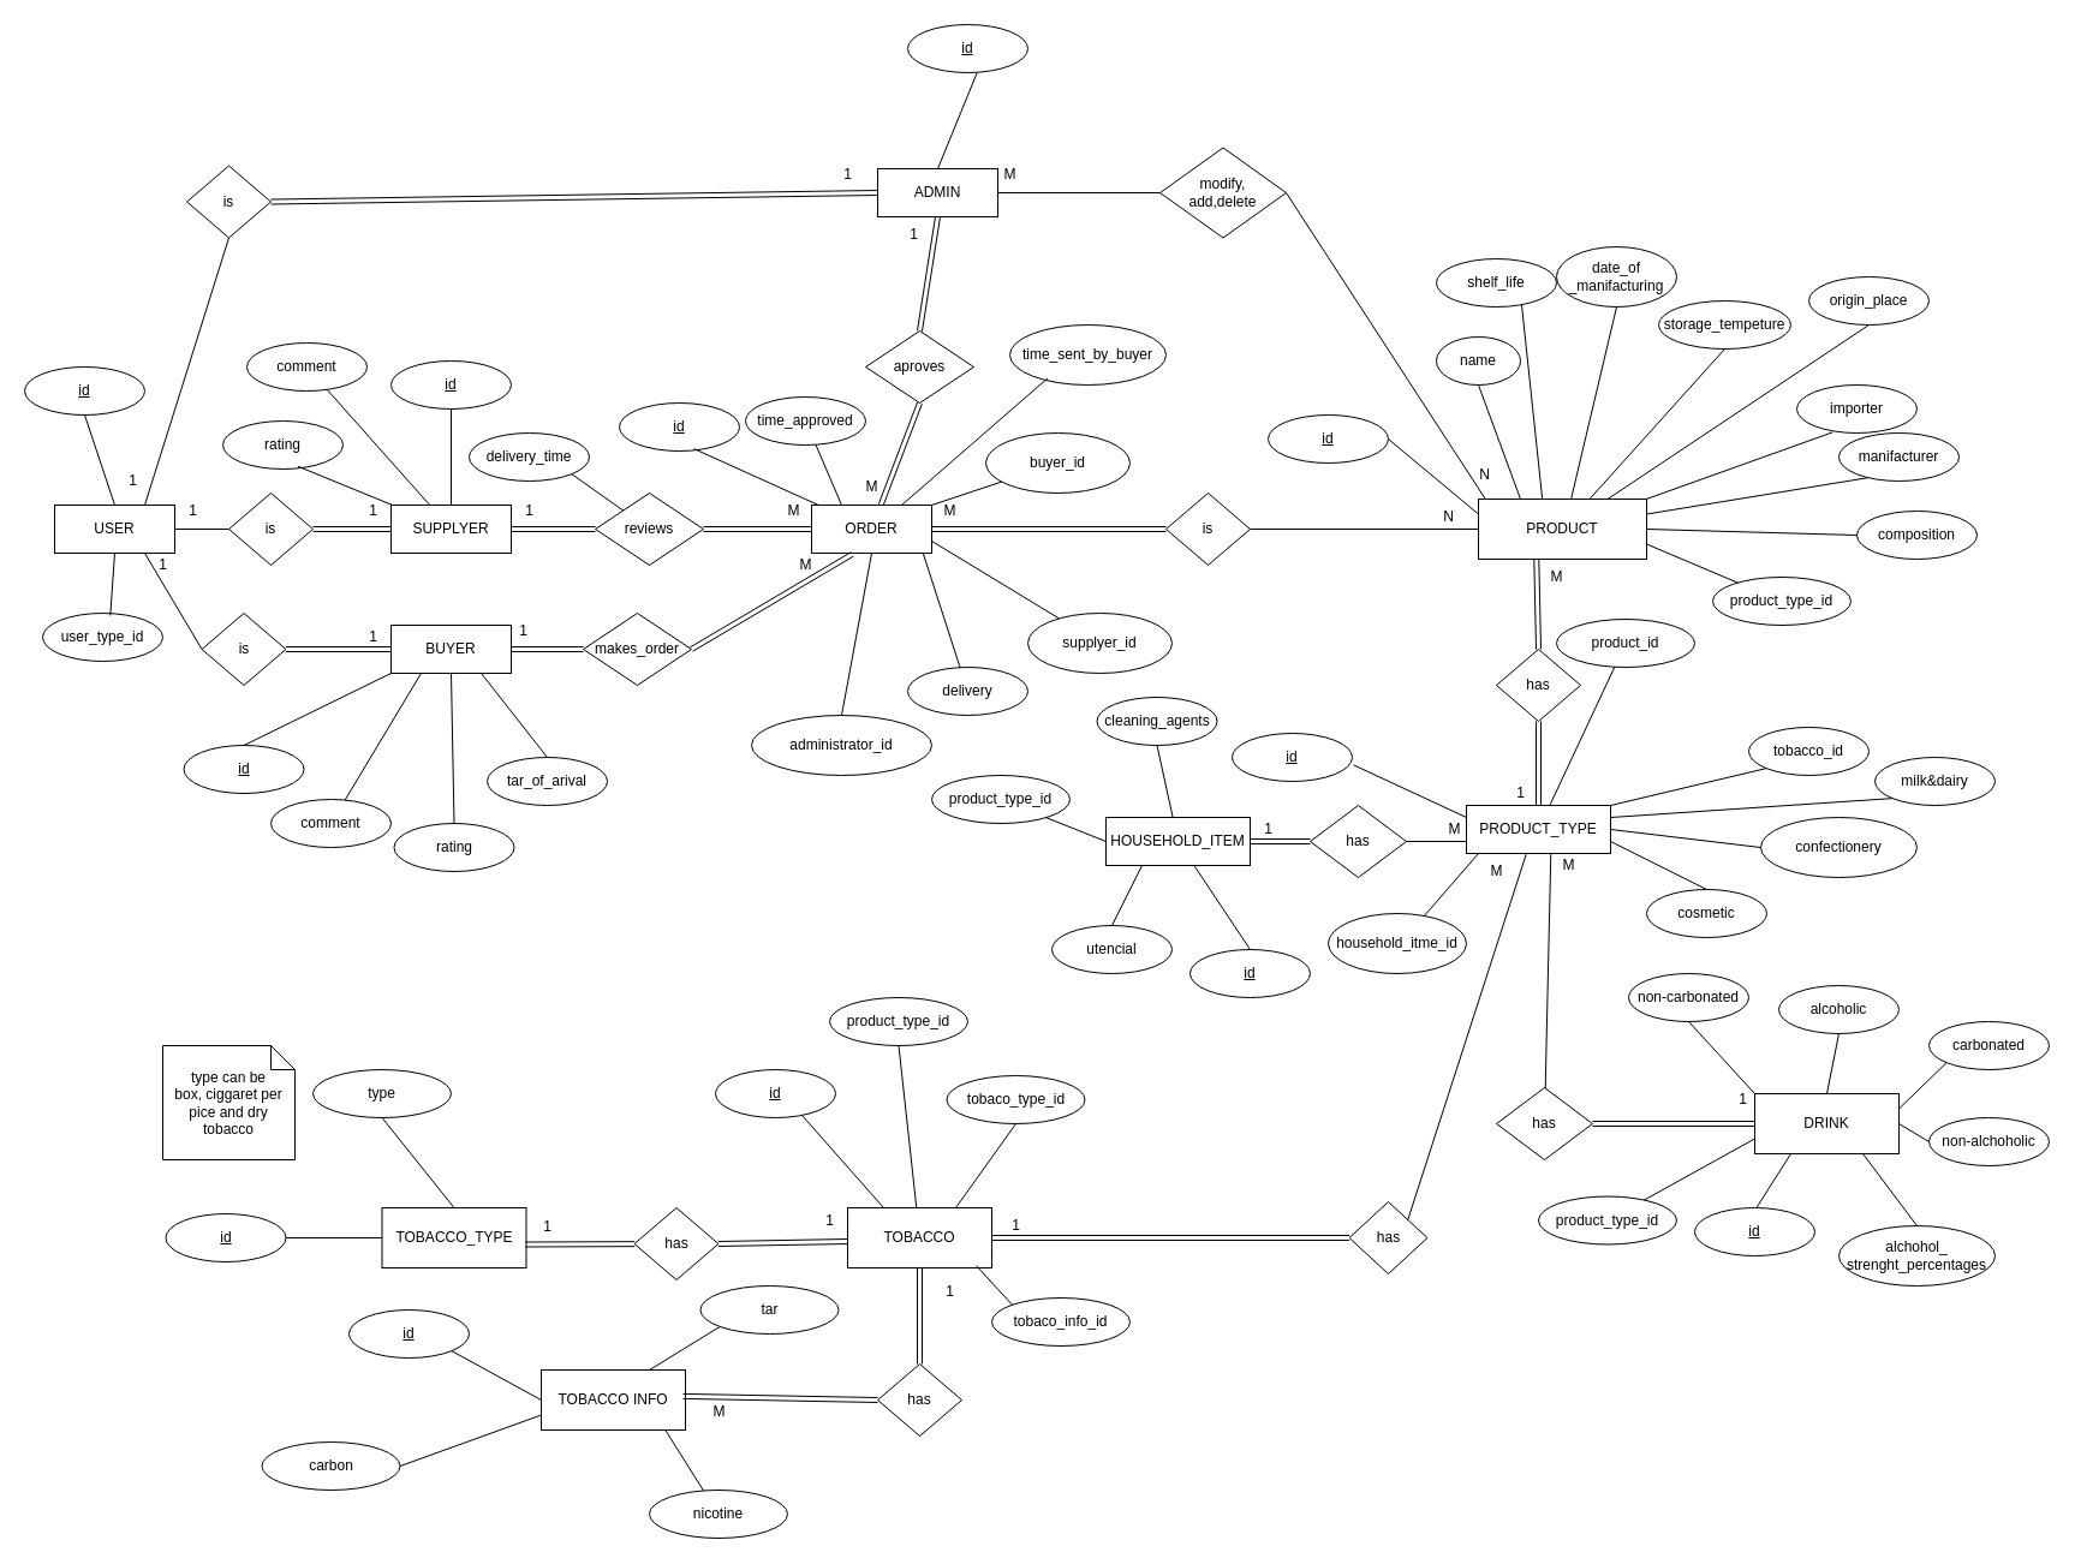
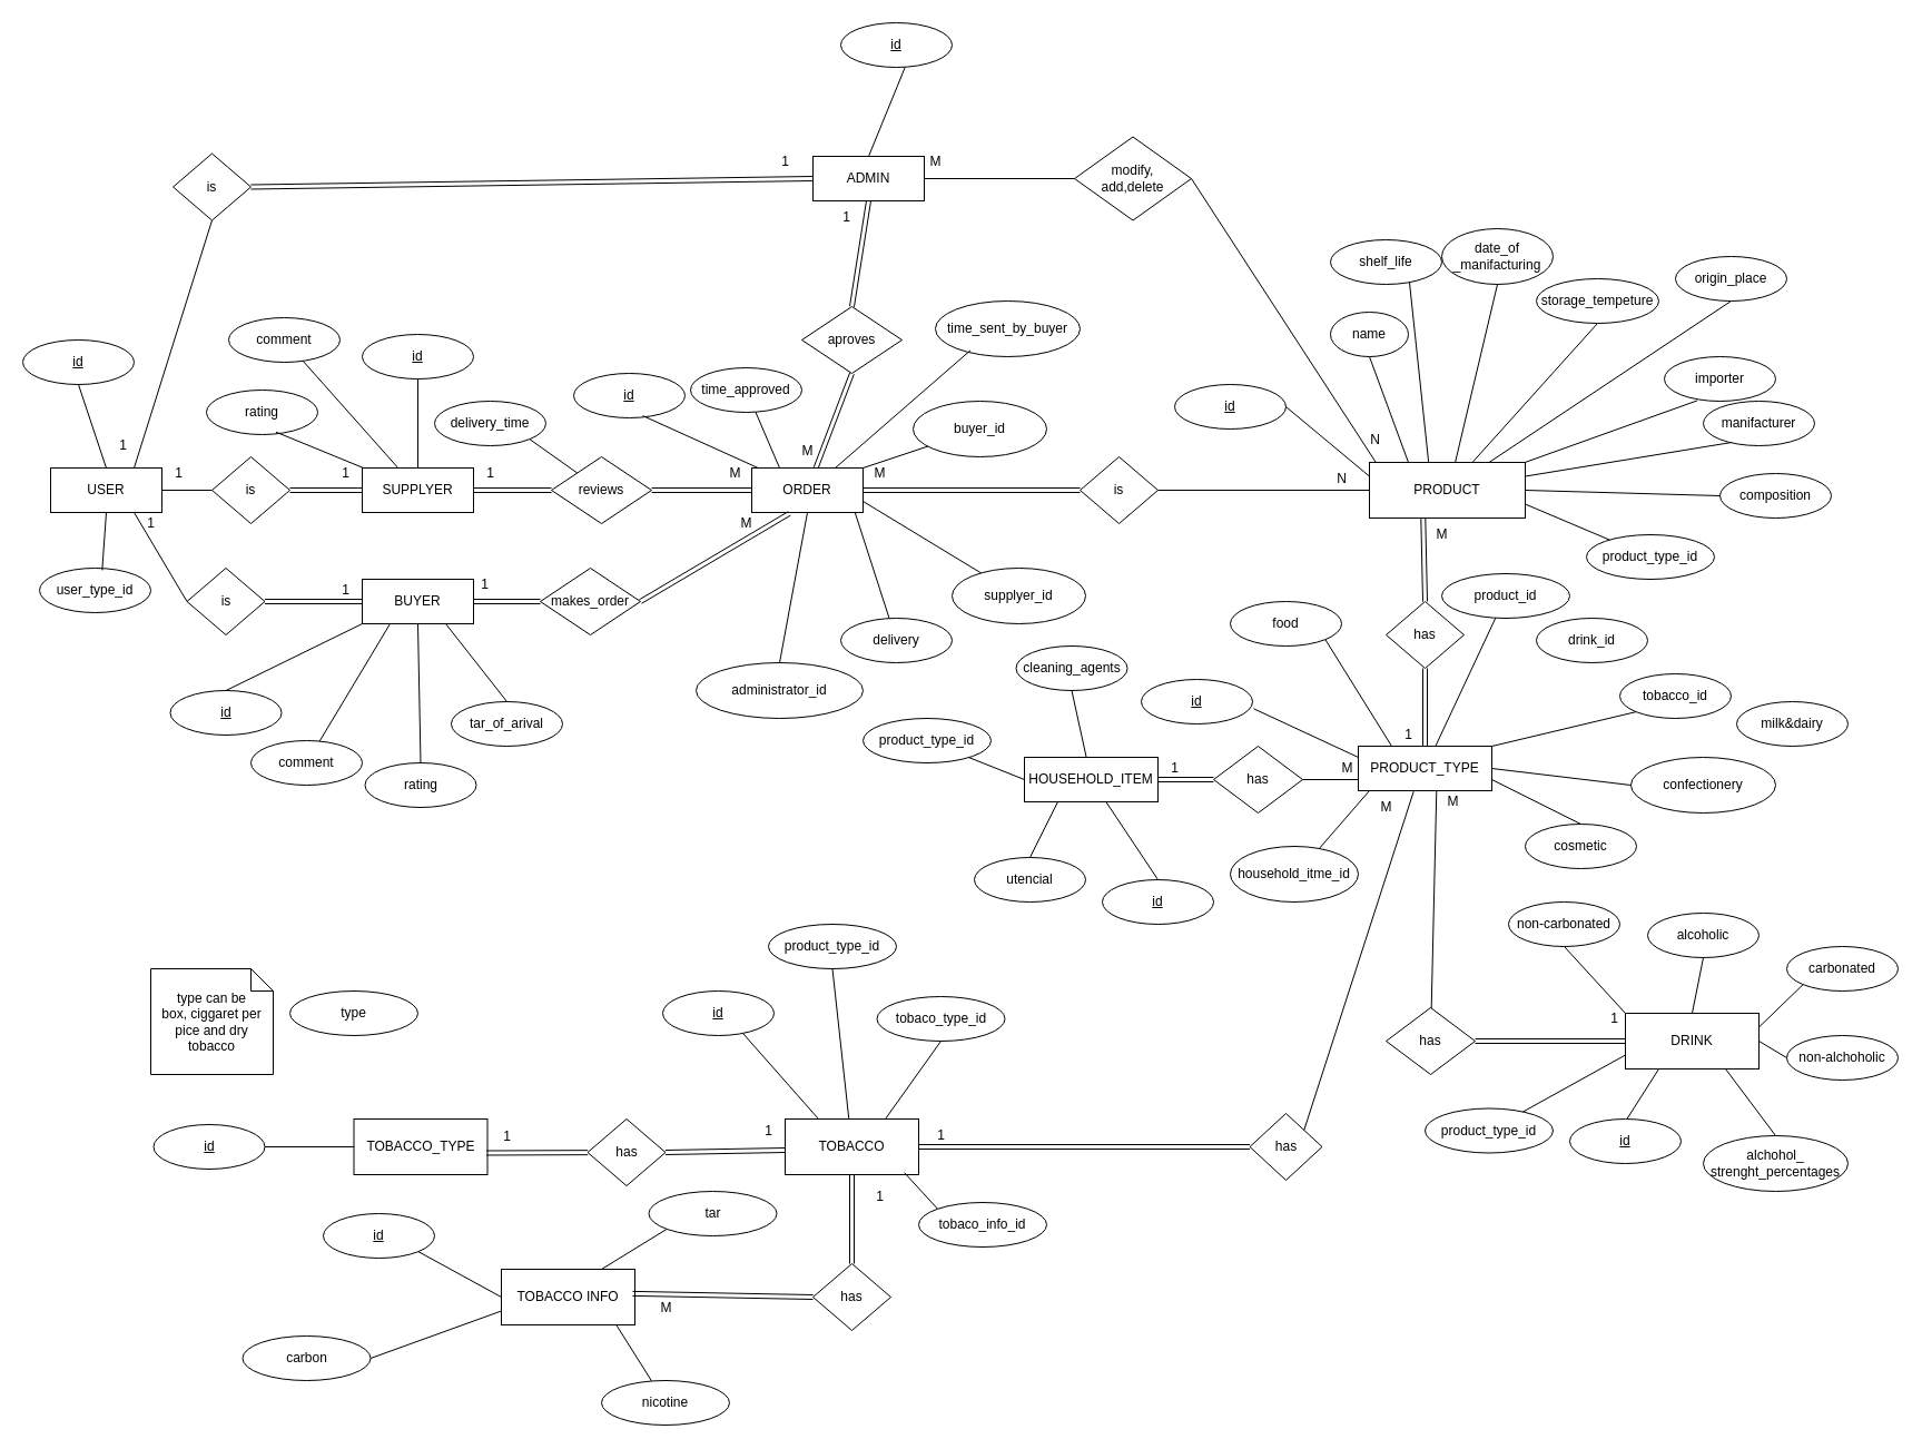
+ <mxCell id="31" value="food" style="ellipse;whiteSpace=wrap;html=1;align=center;" parent="1" vertex="1"><mxGeometry x="1105" y="540" width="100" height="40" as="geometry" /></mxCell>
+ <mxCell id="35" value="drink_id" style="ellipse;whiteSpace=wrap;html=1;align=center;" parent="1" vertex="1"><mxGeometry x="1380" y="555" width="100" height="40" as="geometry" /></mxCell>
+ <mxCell id="38" value="" style="endArrow=none;html=1;rounded=0;entryX=0.25;entryY=0;entryDx=0;entryDy=0;exitX=1;exitY=1;exitDx=0;exitDy=0;" parent="1" source="31" target="125" edge="1"><mxGeometry relative="1" as="geometry"><mxPoint x="1190" y="560" as="sourcePoint" /><mxPoint x="1310" y="647" as="targetPoint" /></mxGeometry></mxCell>
- <mxCell id="39" value="" style="endArrow=none;html=1;rounded=0;entryX=0;entryY=1;entryDx=0;entryDy=0;exitX=1;exitY=0.25;exitDx=0;exitDy=0;" parent="1" source="125" target="32" edge="1"><mxGeometry relative="1" as="geometry"><mxPoint x="1330" y="590" as="sourcePoint" /><mxPoint x="1450" y="677" as="targetPoint" /></mxGeometry></mxCell>
- <mxCell id="140" value="" style="endArrow=none;html=1;rounded=0;entryX=0.5;entryY=1;entryDx=0;entryDy=0;exitX=0.5;exitY=0;exitDx=0;exitDy=0;" edge="1" parent="1" source="132" target="135"><mxGeometry relative="1" as="geometry"><mxPoint x="315" y="625" as="sourcePoint" /><mxPoint x="385" y="570" as="targetPoint" /></mxGeometry></mxCell>
